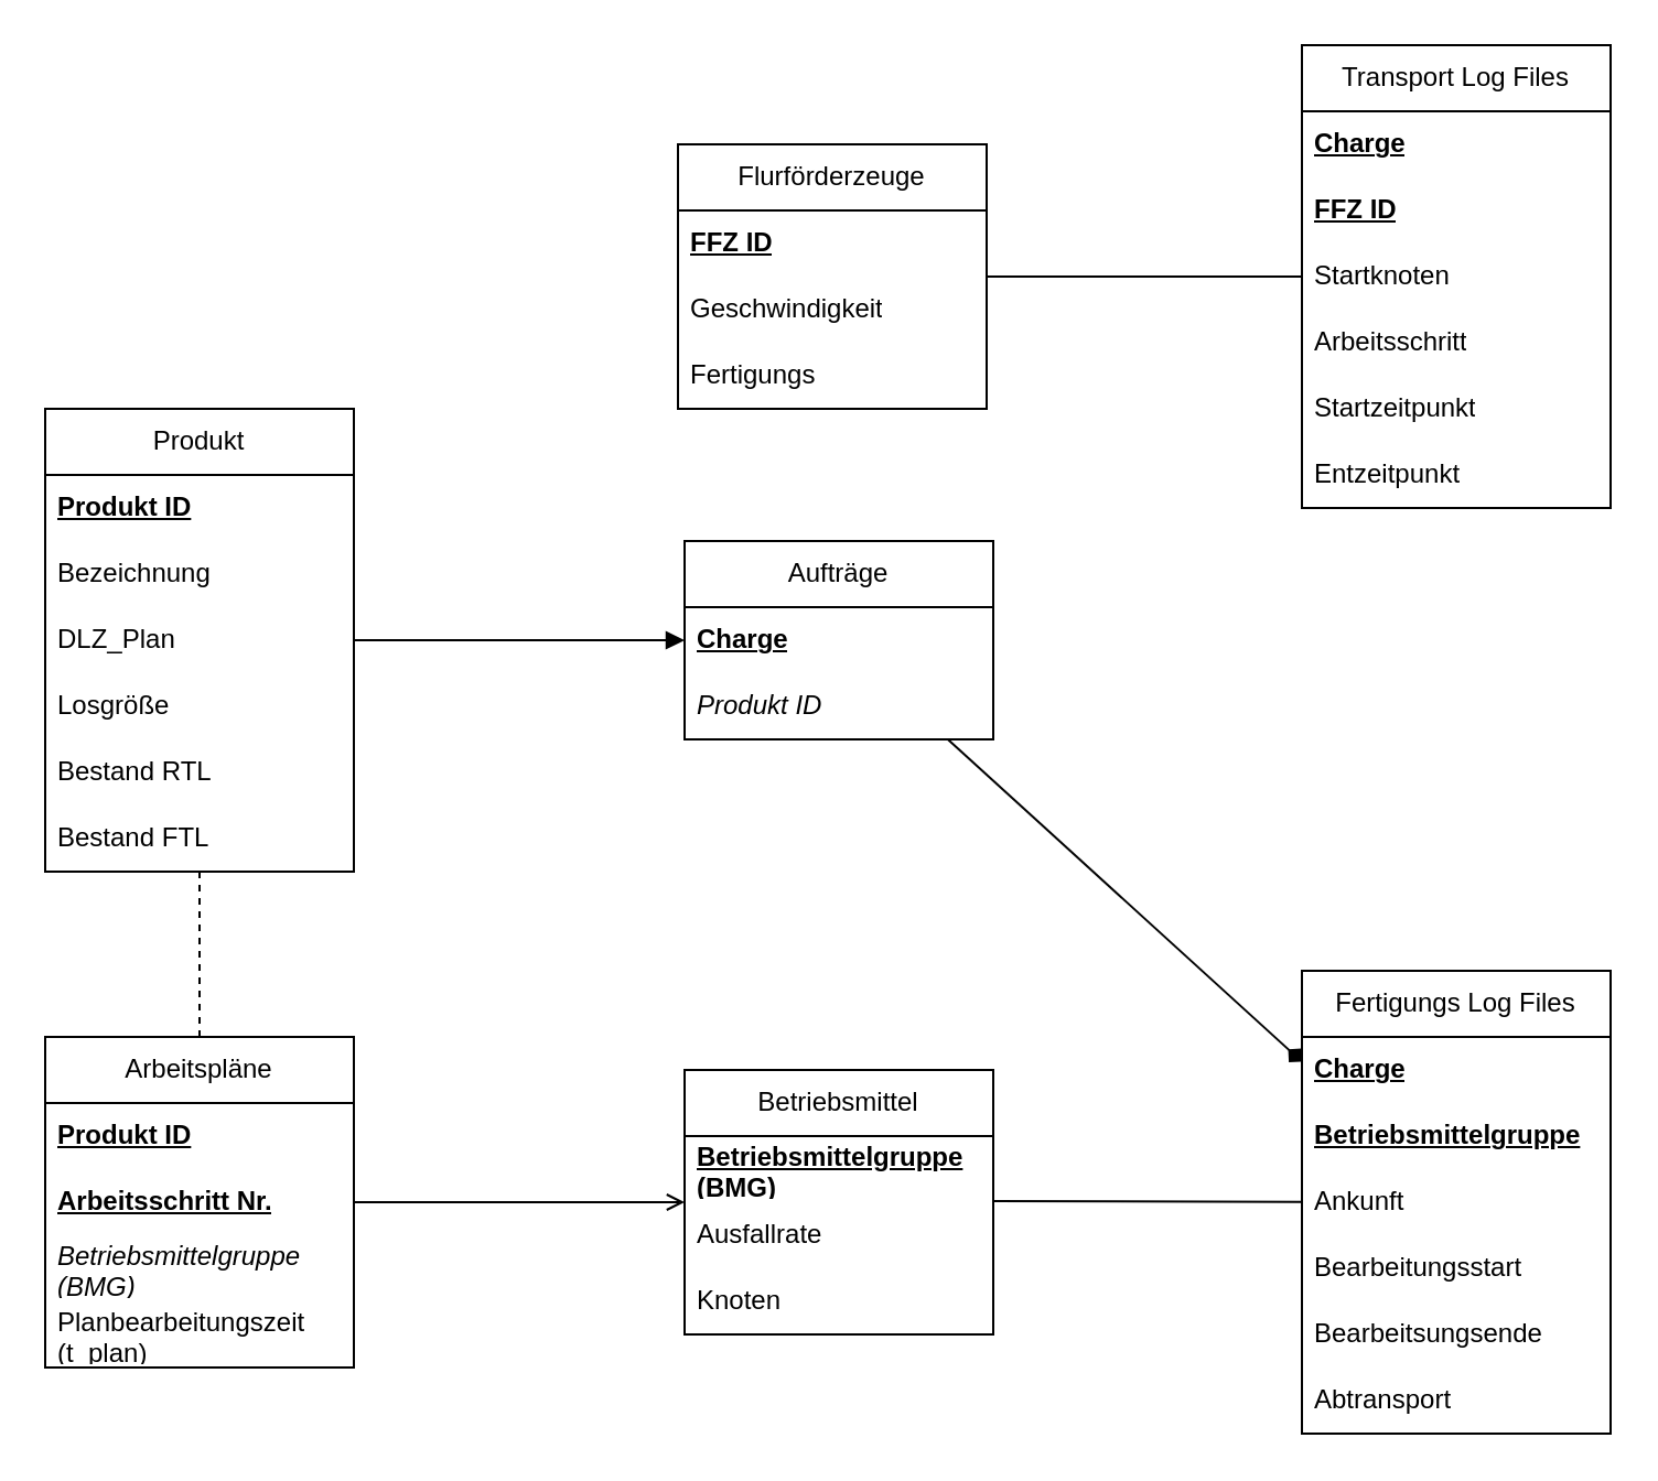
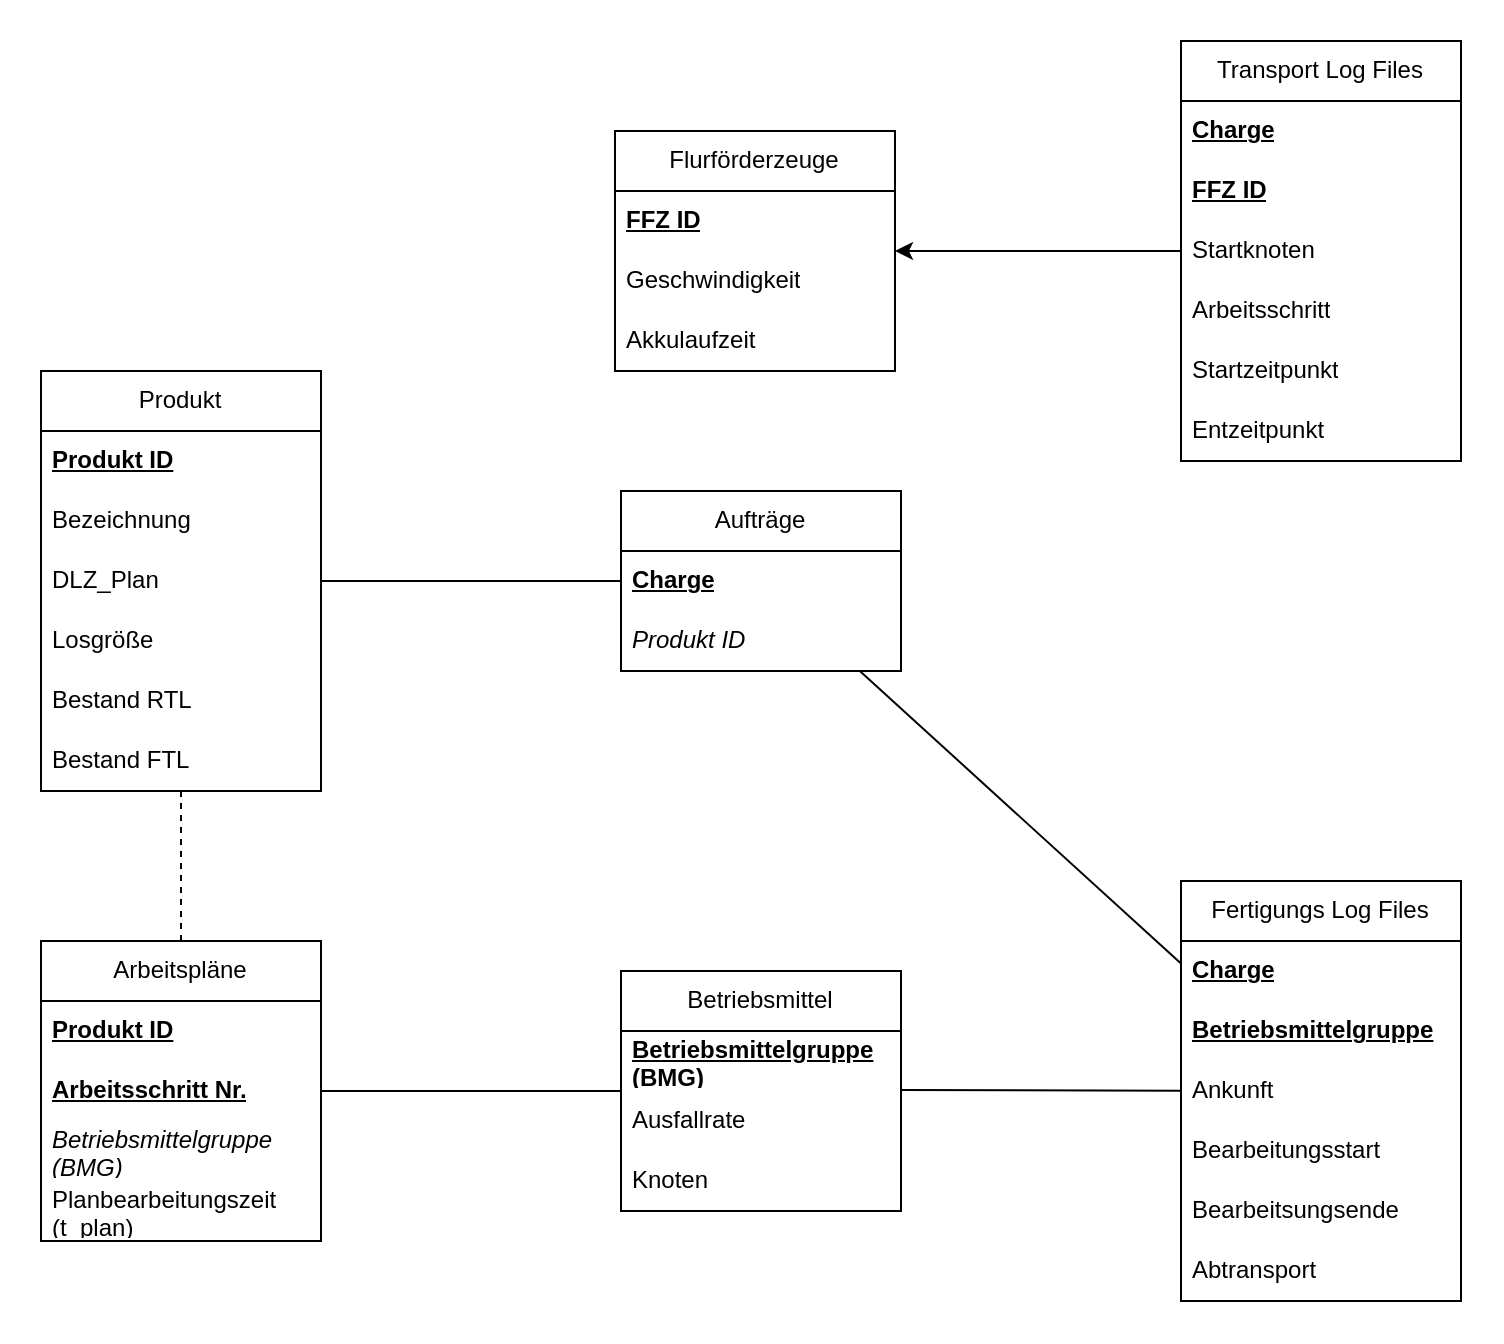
- <mxCell id="42" value="" style="endArrow=none;html=1;rounded=0;" edge="1" parent="1" source="28" target="24"><mxGeometry width="50" height="50" relative="1" as="geometry"><mxPoint x="180" y="310" as="sourcePoint" /><mxPoint x="330" y="310" as="targetPoint" /></mxGeometry></mxCell>
+ <mxCell id="42" value="" style="endArrow=classic;html=1;rounded=0;" edge="1" parent="1" source="28" target="24"><mxGeometry width="50" height="50" relative="1" as="geometry"><mxPoint x="180" y="310" as="sourcePoint" /><mxPoint x="330" y="310" as="targetPoint" /></mxGeometry></mxCell>
- <mxCell id="27" value="Fertigungs" style="text;strokeColor=none;fillColor=none;align=left;verticalAlign=middle;spacingLeft=4;spacingRight=4;overflow=hidden;points=[[0,0.5],[1,0.5]];portConstraint=eastwest;rotatable=0;whiteSpace=wrap;html=1;" vertex="1" parent="24"><mxGeometry y="90" width="140" height="30" as="geometry" /></mxCell>
+ <mxCell id="27" value="Akkulaufzeit" style="text;strokeColor=none;fillColor=none;align=left;verticalAlign=middle;spacingLeft=4;spacingRight=4;overflow=hidden;points=[[0,0.5],[1,0.5]];portConstraint=eastwest;rotatable=0;whiteSpace=wrap;html=1;" vertex="1" parent="24"><mxGeometry y="90" width="140" height="30" as="geometry" /></mxCell>
- <mxCell id="12" value="" style="endArrow=block;html=1;rounded=0;" edge="1" parent="1" source="2" target="9"><mxGeometry width="50" height="50" relative="1" as="geometry"><mxPoint x="550" y="505" as="sourcePoint" /><mxPoint x="600" y="455" as="targetPoint" /></mxGeometry></mxCell>
+ <mxCell id="12" value="" style="endArrow=none;html=1;rounded=0;" edge="1" parent="1" source="2" target="9"><mxGeometry width="50" height="50" relative="1" as="geometry"><mxPoint x="550" y="505" as="sourcePoint" /><mxPoint x="600" y="455" as="targetPoint" /></mxGeometry></mxCell>
- <mxCell id="43" value="" style="endArrow=diamond;html=1;rounded=0;" edge="1" parent="1" source="9" target="35"><mxGeometry width="50" height="50" relative="1" as="geometry"><mxPoint x="330" y="405" as="sourcePoint" /><mxPoint x="480" y="405" as="targetPoint" /></mxGeometry></mxCell>
+ <mxCell id="43" value="" style="endArrow=none;html=1;rounded=0;" edge="1" parent="1" source="9" target="35"><mxGeometry width="50" height="50" relative="1" as="geometry"><mxPoint x="330" y="405" as="sourcePoint" /><mxPoint x="480" y="405" as="targetPoint" /></mxGeometry></mxCell>
- <mxCell id="23" value="" style="endArrow=open;html=1;rounded=0;" edge="1" parent="1" source="13" target="19"><mxGeometry width="50" height="50" relative="1" as="geometry"><mxPoint x="550" y="505" as="sourcePoint" /><mxPoint x="600" y="455" as="targetPoint" /></mxGeometry></mxCell>
+ <mxCell id="23" value="" style="endArrow=none;html=1;rounded=0;" edge="1" parent="1" source="13" target="19"><mxGeometry width="50" height="50" relative="1" as="geometry"><mxPoint x="550" y="505" as="sourcePoint" /><mxPoint x="600" y="455" as="targetPoint" /></mxGeometry></mxCell>
